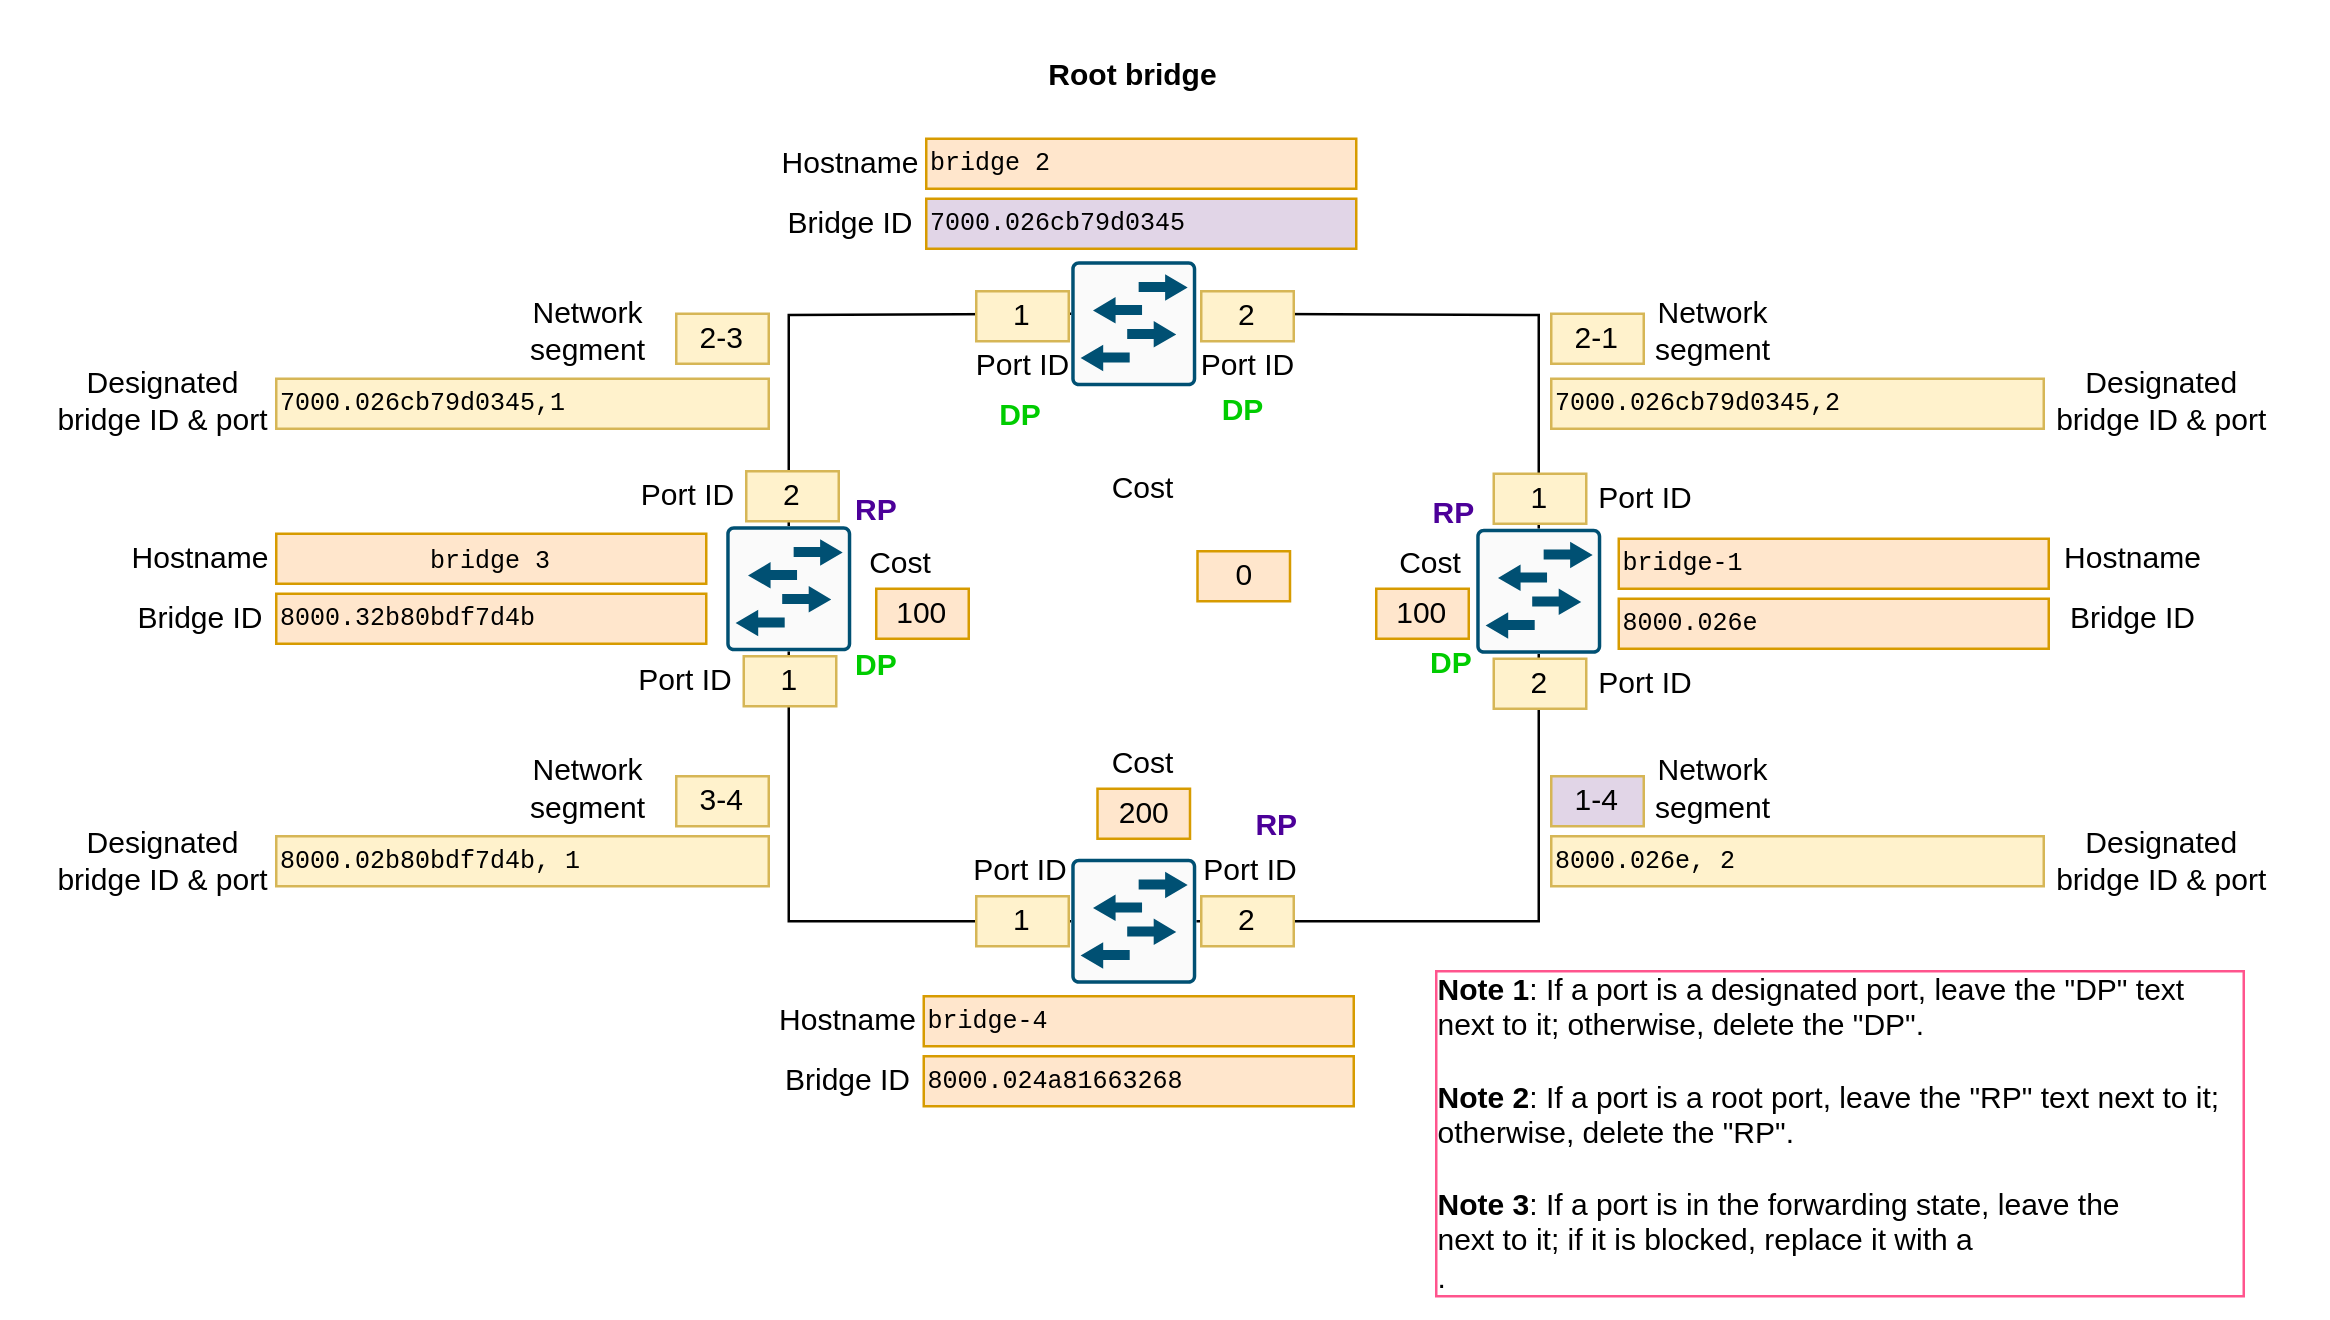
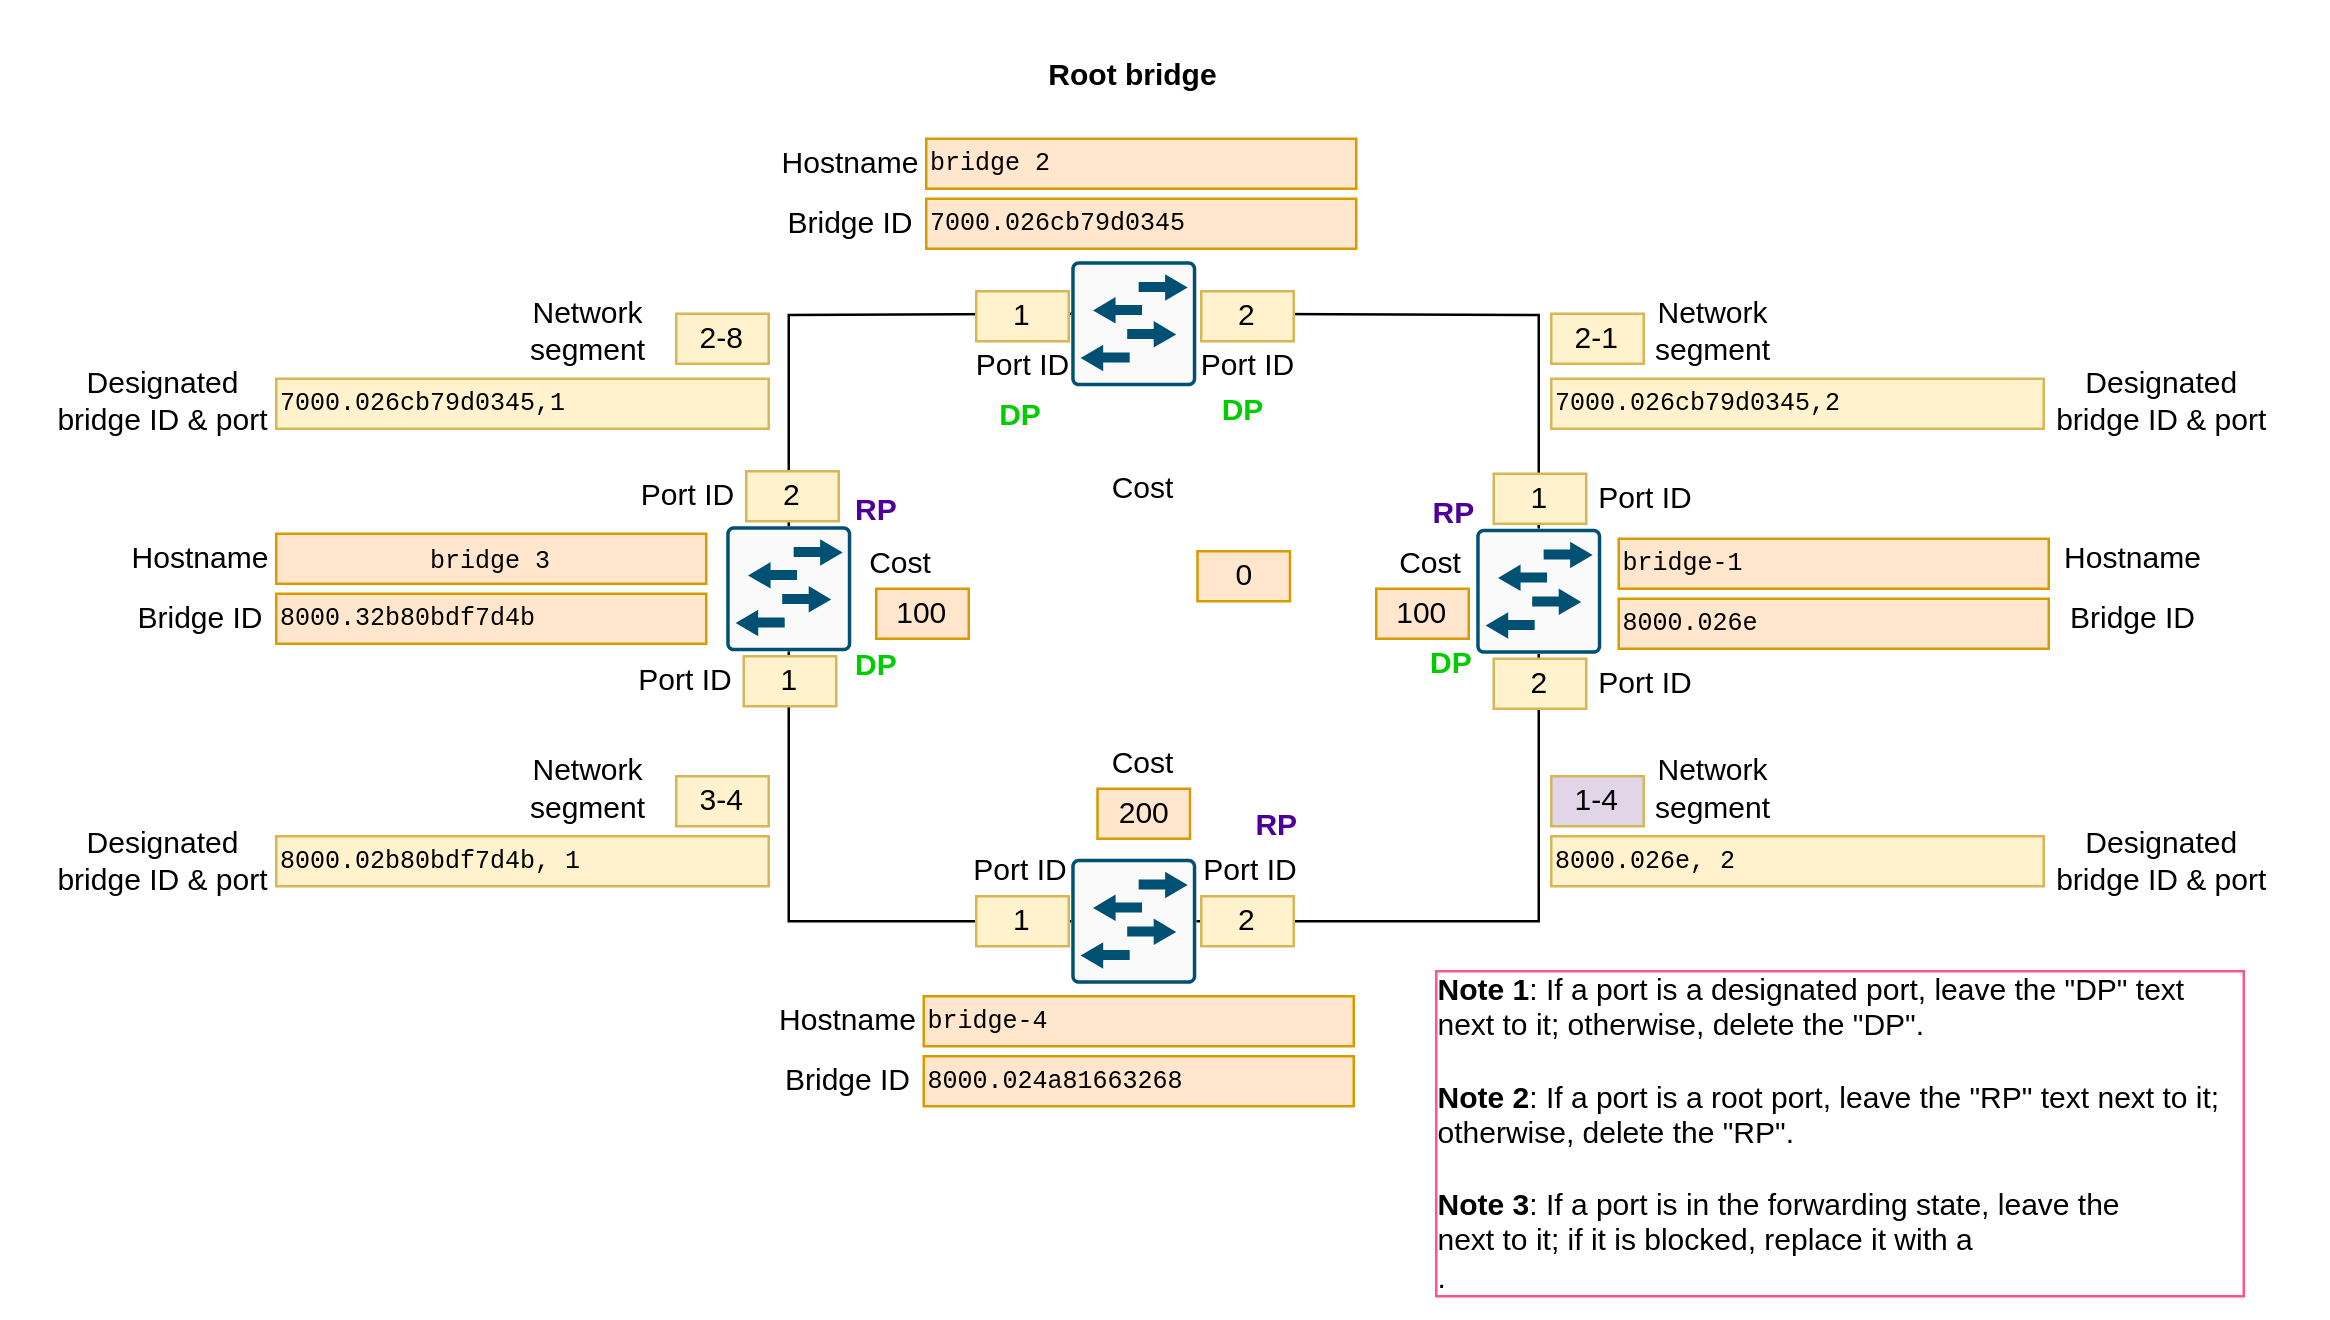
- <mxCell id="38" value="7000.026cb79d0345" style="rounded=0;whiteSpace=wrap;html=1;fillColor=#e1d5e7;strokeColor=#d79b00;fontFamily=Courier New;fontSize=10;align=left;" parent="1" vertex="1"><mxGeometry x="370" y="79" width="172" height="20" as="geometry" /></mxCell>
+ <mxCell id="38" value="7000.026cb79d0345" style="rounded=0;whiteSpace=wrap;html=1;fillColor=#ffe6cc;strokeColor=#d79b00;fontFamily=Courier New;fontSize=10;align=left;" parent="1" vertex="1"><mxGeometry x="370" y="79" width="172" height="20" as="geometry" /></mxCell>
- <mxCell id="47" value="2-3" style="rounded=0;whiteSpace=wrap;html=1;fillColor=#fff2cc;strokeColor=#d6b656;" parent="1" vertex="1"><mxGeometry x="270" y="125" width="37" height="20" as="geometry" /></mxCell>
+ <mxCell id="47" value="2-8" style="rounded=0;whiteSpace=wrap;html=1;fillColor=#fff2cc;strokeColor=#d6b656;" parent="1" vertex="1"><mxGeometry x="270" y="125" width="37" height="20" as="geometry" /></mxCell>
